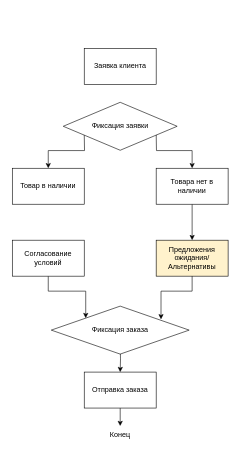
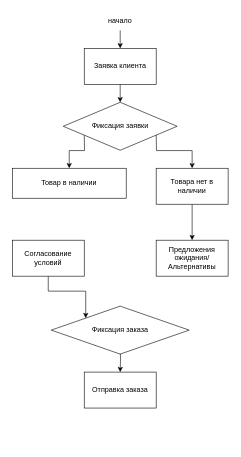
+ <mxCell id="3" value="начало" style="text;html=1;align=center;verticalAlign=middle;whiteSpace=wrap;rounded=0;" vertex="1" parent="1"><mxGeometry x="155" y="20" width="90" height="30" as="geometry" /></mxCell>
+ <mxCell id="2" style="edgeStyle=orthogonalEdgeStyle;rounded=0;orthogonalLoop=1;jettySize=auto;html=1;exitX=0.5;exitY=1;exitDx=0;exitDy=0;entryX=0.5;entryY=0;entryDx=0;entryDy=0;" edge="1" parent="1" source="3" target="5"><mxGeometry relative="1" as="geometry" /></mxCell>
+ <mxCell id="4" style="edgeStyle=orthogonalEdgeStyle;rounded=0;orthogonalLoop=1;jettySize=auto;html=1;exitX=0.5;exitY=1;exitDx=0;exitDy=0;entryX=0.5;entryY=0;entryDx=0;entryDy=0;" edge="1" parent="1" source="5" target="18"><mxGeometry relative="1" as="geometry" /></mxCell>
- <mxCell id="8" value="Товар в наличии" style="rounded=0;whiteSpace=wrap;html=1;" vertex="1" parent="1"><mxGeometry x="20" y="280" width="120" height="60" as="geometry" /></mxCell>
+ <mxCell id="8" value="Товар в наличии" style="rounded=0;whiteSpace=wrap;html=1;" vertex="1" parent="1"><mxGeometry x="20" y="280" width="190" height="50" as="geometry" /></mxCell>
- <mxCell id="13" value="Предложения ожидания/ Альтернативы" style="rounded=0;whiteSpace=wrap;html=1;fillColor=#fff2cc;" vertex="1" parent="1"><mxGeometry x="260" y="400" width="120" height="60" as="geometry" /></mxCell>
+ <mxCell id="13" value="Предложения ожидания/ Альтернативы" style="rounded=0;whiteSpace=wrap;html=1;" vertex="1" parent="1"><mxGeometry x="260" y="400" width="120" height="60" as="geometry" /></mxCell>
- <mxCell id="20" style="edgeStyle=orthogonalEdgeStyle;rounded=0;orthogonalLoop=1;jettySize=auto;html=1;exitX=0.5;exitY=1;exitDx=0;exitDy=0;entryX=0.796;entryY=0.275;entryDx=0;entryDy=0;entryPerimeter=0;" edge="1" parent="1" source="13" target="19"><mxGeometry relative="1" as="geometry" /></mxCell>
- <mxCell id="15" style="edgeStyle=orthogonalEdgeStyle;rounded=0;orthogonalLoop=1;jettySize=auto;html=1;exitX=0.5;exitY=1;exitDx=0;exitDy=0;entryX=0.5;entryY=0;entryDx=0;entryDy=0;" edge="1" parent="1" source="16" target="17"><mxGeometry relative="1" as="geometry" /></mxCell>
- <mxCell id="17" value="Конец" style="text;html=1;align=center;verticalAlign=middle;whiteSpace=wrap;rounded=0;" vertex="1" parent="1"><mxGeometry x="170" y="710" width="60" height="30" as="geometry" /></mxCell>
